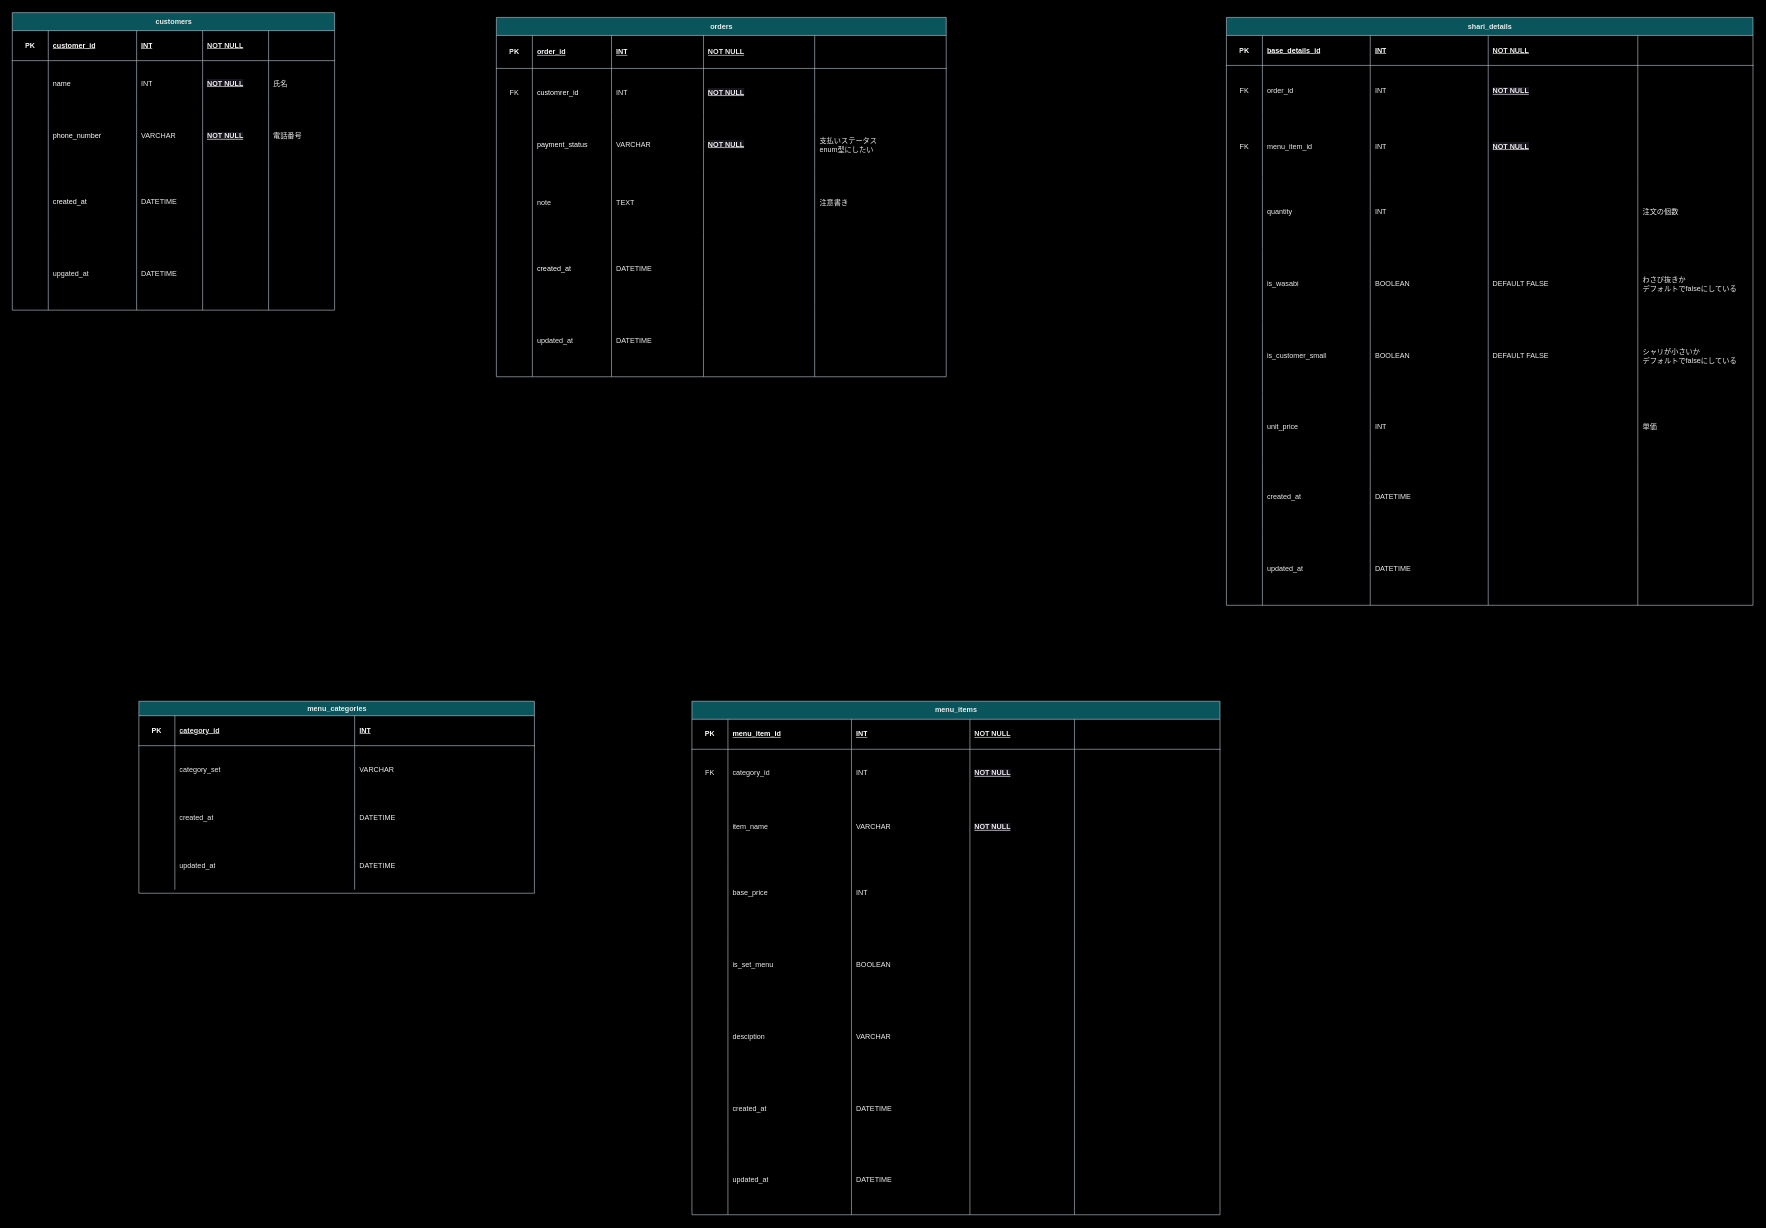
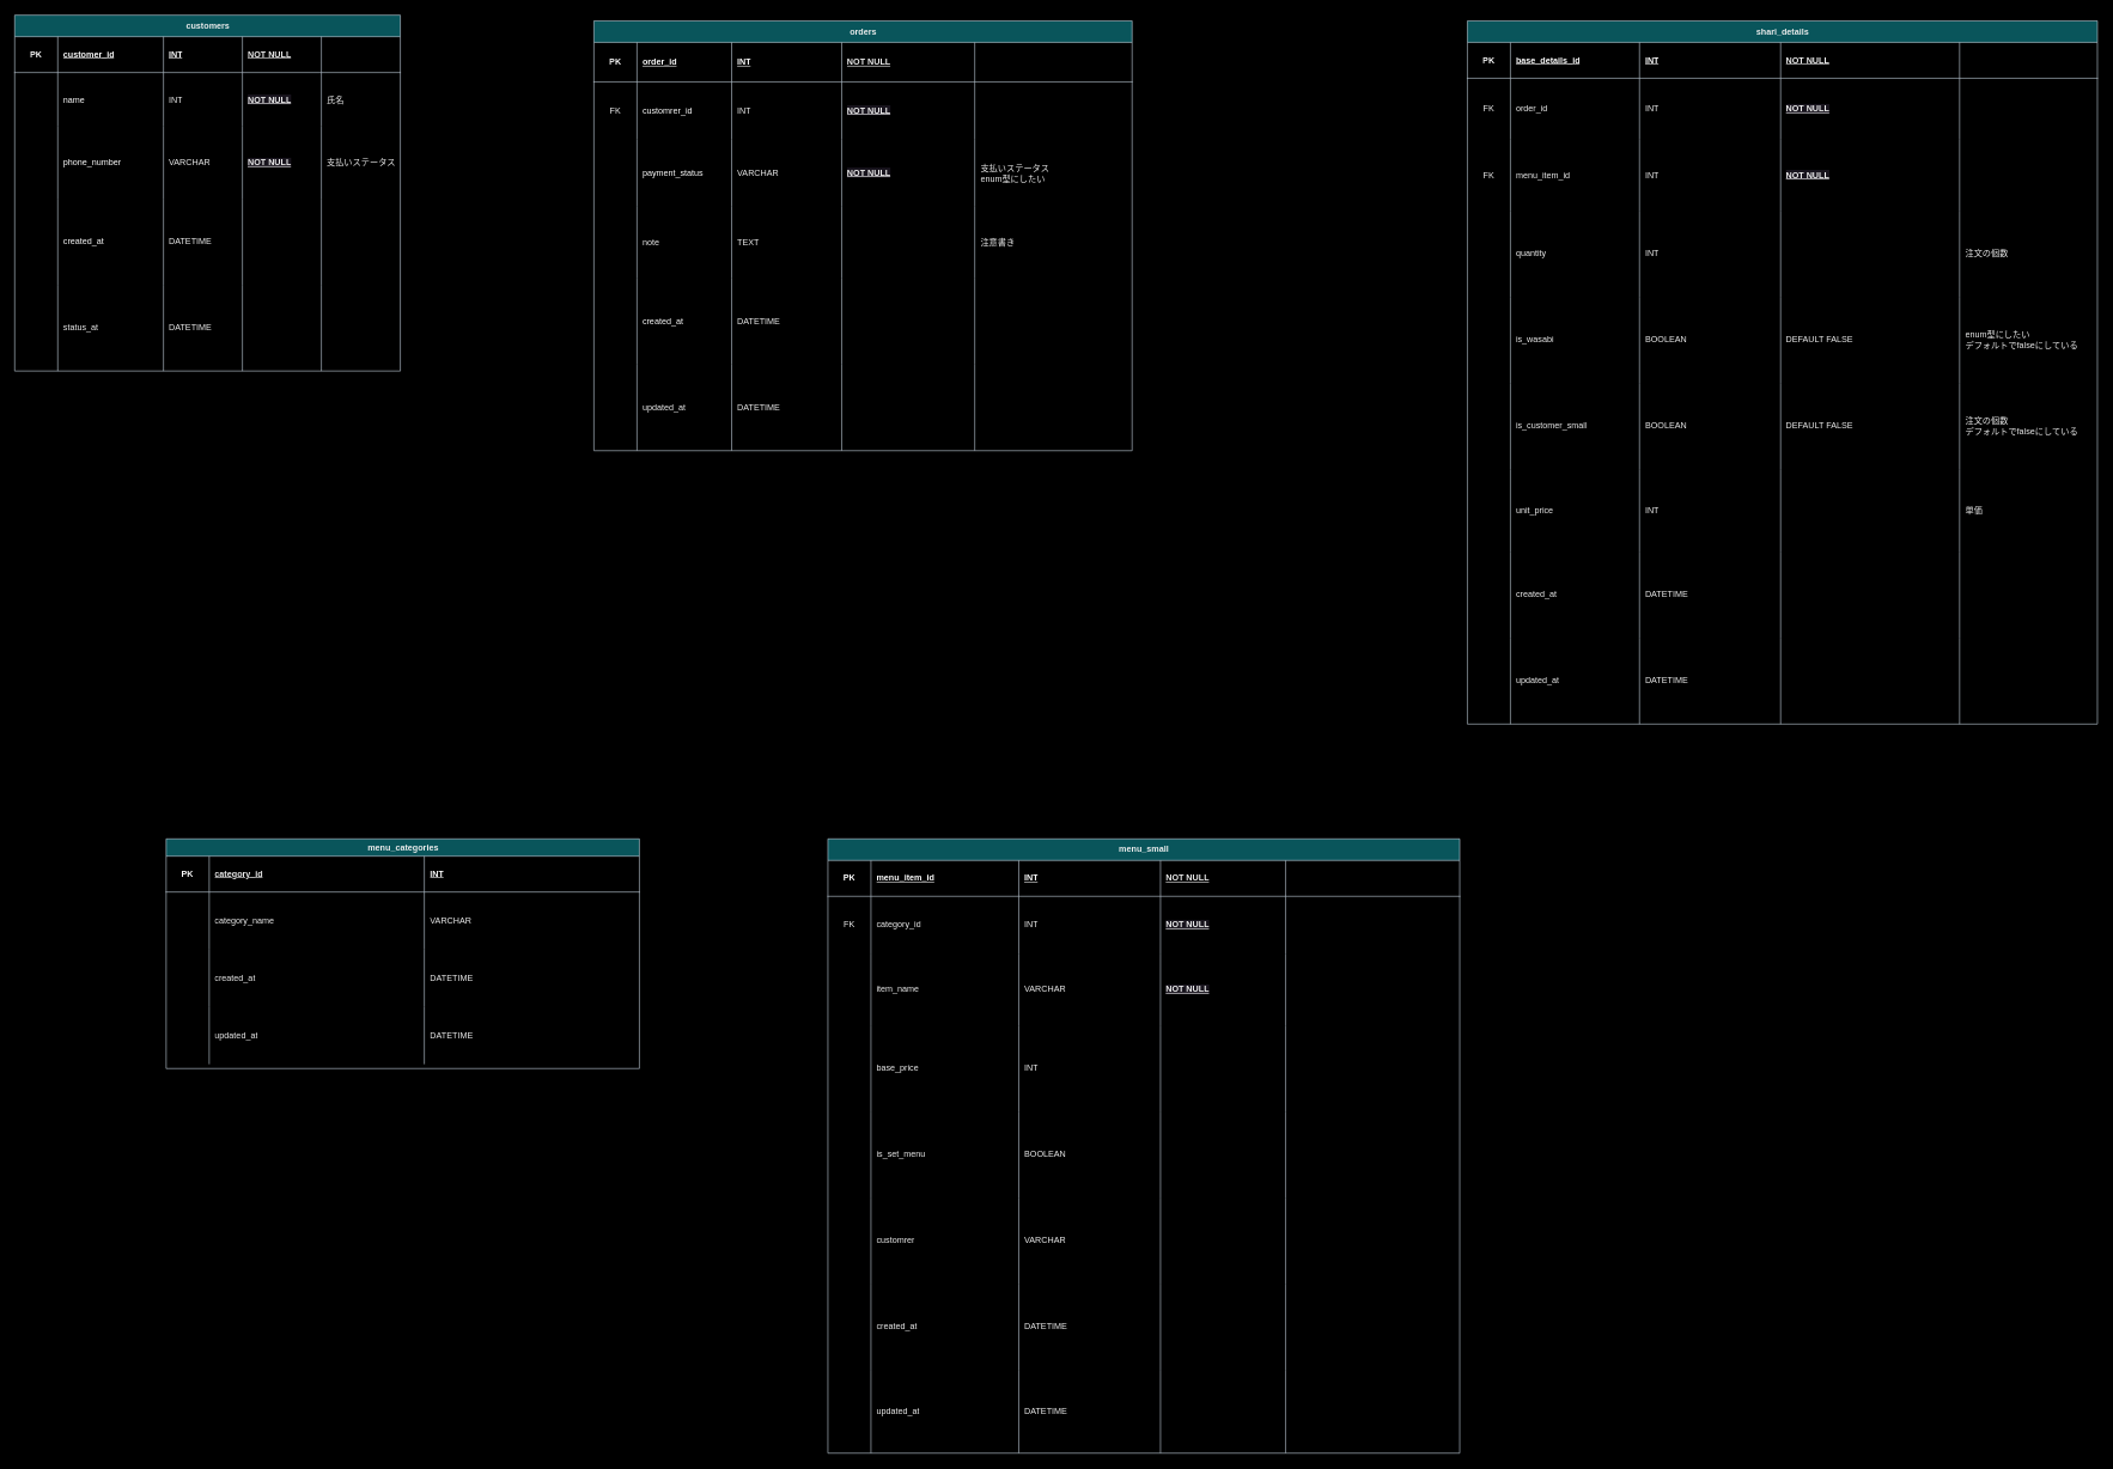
- <mxCell id="57" value="電話番号" style="shape=partialRectangle;connectable=0;fillColor=none;top=0;left=0;bottom=0;right=0;align=left;spacingLeft=6;overflow=hidden;whiteSpace=wrap;html=1;labelBackgroundColor=none;strokeColor=#BAC8D3;fontColor=#EEEEEE;" vertex="1" parent="52"><mxGeometry x="427.273" width="110.0" height="101" as="geometry"><mxRectangle width="110.0" height="101" as="alternateBounds" /></mxGeometry></mxCell>
+ <mxCell id="57" value="支払いステータス" style="shape=partialRectangle;connectable=0;fillColor=none;top=0;left=0;bottom=0;right=0;align=left;spacingLeft=6;overflow=hidden;whiteSpace=wrap;html=1;labelBackgroundColor=none;strokeColor=#BAC8D3;fontColor=#EEEEEE;" vertex="1" parent="52"><mxGeometry x="427.273" width="110.0" height="101" as="geometry"><mxRectangle width="110.0" height="101" as="alternateBounds" /></mxGeometry></mxCell>
- <mxCell id="66" value="upgated_at" style="shape=partialRectangle;connectable=0;fillColor=none;top=0;left=0;bottom=0;right=0;align=left;spacingLeft=6;overflow=hidden;whiteSpace=wrap;html=1;labelBackgroundColor=none;strokeColor=#BAC8D3;fontColor=#EEEEEE;" parent="64" vertex="1"><mxGeometry x="60" width="147.273" height="120" as="geometry"><mxRectangle width="147.273" height="120" as="alternateBounds" /></mxGeometry></mxCell>
+ <mxCell id="66" value="status_at" style="shape=partialRectangle;connectable=0;fillColor=none;top=0;left=0;bottom=0;right=0;align=left;spacingLeft=6;overflow=hidden;whiteSpace=wrap;html=1;labelBackgroundColor=none;strokeColor=#BAC8D3;fontColor=#EEEEEE;" parent="64" vertex="1"><mxGeometry x="60" width="147.273" height="120" as="geometry"><mxRectangle width="147.273" height="120" as="alternateBounds" /></mxGeometry></mxCell>
- <mxCell id="100" value="わさび抜きか&lt;br&gt;デフォルトでfalseにしている" style="shape=partialRectangle;connectable=0;fillColor=none;top=0;left=0;bottom=0;right=0;align=left;spacingLeft=6;overflow=hidden;whiteSpace=wrap;html=1;labelBackgroundColor=none;strokeColor=#BAC8D3;fontColor=#EEEEEE;" vertex="1" parent="95"><mxGeometry x="685.788" width="192.0" height="120" as="geometry"><mxRectangle width="192.0" height="120" as="alternateBounds" /></mxGeometry></mxCell>
+ <mxCell id="100" value="enum型にしたい&lt;br&gt;デフォルトでfalseにしている" style="shape=partialRectangle;connectable=0;fillColor=none;top=0;left=0;bottom=0;right=0;align=left;spacingLeft=6;overflow=hidden;whiteSpace=wrap;html=1;labelBackgroundColor=none;strokeColor=#BAC8D3;fontColor=#EEEEEE;" vertex="1" parent="95"><mxGeometry x="685.788" width="192.0" height="120" as="geometry"><mxRectangle width="192.0" height="120" as="alternateBounds" /></mxGeometry></mxCell>
- <mxCell id="106" value="シャリが小さいか&lt;br&gt;デフォルトでfalseにしている" style="shape=partialRectangle;connectable=0;fillColor=none;top=0;left=0;bottom=0;right=0;align=left;spacingLeft=6;overflow=hidden;whiteSpace=wrap;html=1;labelBackgroundColor=none;strokeColor=#BAC8D3;fontColor=#EEEEEE;" vertex="1" parent="101"><mxGeometry x="685.788" width="192.0" height="120" as="geometry"><mxRectangle width="192.0" height="120" as="alternateBounds" /></mxGeometry></mxCell>
+ <mxCell id="106" value="注文の個数&lt;br&gt;デフォルトでfalseにしている" style="shape=partialRectangle;connectable=0;fillColor=none;top=0;left=0;bottom=0;right=0;align=left;spacingLeft=6;overflow=hidden;whiteSpace=wrap;html=1;labelBackgroundColor=none;strokeColor=#BAC8D3;fontColor=#EEEEEE;" vertex="1" parent="101"><mxGeometry x="685.788" width="192.0" height="120" as="geometry"><mxRectangle width="192.0" height="120" as="alternateBounds" /></mxGeometry></mxCell>
- <mxCell id="125" value="menu_items" style="shape=table;startSize=30;container=1;collapsible=1;childLayout=tableLayout;fixedRows=1;rowLines=0;fontStyle=1;align=center;resizeLast=1;html=1;strokeColor=#BAC8D3;labelBackgroundColor=none;fillColor=#09555B;fontColor=#EEEEEE;" parent="1" vertex="1"><mxGeometry x="1153" y="1168" width="880.344" height="856" as="geometry" /></mxCell>
+ <mxCell id="125" value="menu_small" style="shape=table;startSize=30;container=1;collapsible=1;childLayout=tableLayout;fixedRows=1;rowLines=0;fontStyle=1;align=center;resizeLast=1;html=1;strokeColor=#BAC8D3;labelBackgroundColor=none;fillColor=#09555B;fontColor=#EEEEEE;" parent="1" vertex="1"><mxGeometry x="1153" y="1168" width="880.344" height="856" as="geometry" /></mxCell>
- <mxCell id="181" value="category_set&lt;span style=&quot;white-space: pre;&quot;&gt;&#09;&lt;/span&gt;" style="shape=partialRectangle;connectable=0;fillColor=none;top=0;left=0;bottom=0;right=0;align=left;spacingLeft=6;overflow=hidden;whiteSpace=wrap;html=1;strokeColor=#BAC8D3;labelBackgroundColor=none;fontColor=#EEEEEE;" parent="179" vertex="1"><mxGeometry x="60" width="299.688" height="80" as="geometry"><mxRectangle width="299.688" height="80" as="alternateBounds" /></mxGeometry></mxCell>
+ <mxCell id="181" value="category_name&lt;span style=&quot;white-space: pre;&quot;&gt;&#09;&lt;/span&gt;" style="shape=partialRectangle;connectable=0;fillColor=none;top=0;left=0;bottom=0;right=0;align=left;spacingLeft=6;overflow=hidden;whiteSpace=wrap;html=1;strokeColor=#BAC8D3;labelBackgroundColor=none;fontColor=#EEEEEE;" parent="179" vertex="1"><mxGeometry x="60" width="299.688" height="80" as="geometry"><mxRectangle width="299.688" height="80" as="alternateBounds" /></mxGeometry></mxCell>
- <mxCell id="158" value="desciption" style="shape=partialRectangle;connectable=0;fillColor=none;top=0;left=0;bottom=0;right=0;align=left;spacingLeft=6;overflow=hidden;whiteSpace=wrap;html=1;labelBackgroundColor=none;strokeColor=#BAC8D3;fontColor=#EEEEEE;" parent="156" vertex="1"><mxGeometry x="60" width="205.906" height="120" as="geometry"><mxRectangle width="205.906" height="120" as="alternateBounds" /></mxGeometry></mxCell>
+ <mxCell id="158" value="customrer" style="shape=partialRectangle;connectable=0;fillColor=none;top=0;left=0;bottom=0;right=0;align=left;spacingLeft=6;overflow=hidden;whiteSpace=wrap;html=1;labelBackgroundColor=none;strokeColor=#BAC8D3;fontColor=#EEEEEE;" parent="156" vertex="1"><mxGeometry x="60" width="205.906" height="120" as="geometry"><mxRectangle width="205.906" height="120" as="alternateBounds" /></mxGeometry></mxCell>
